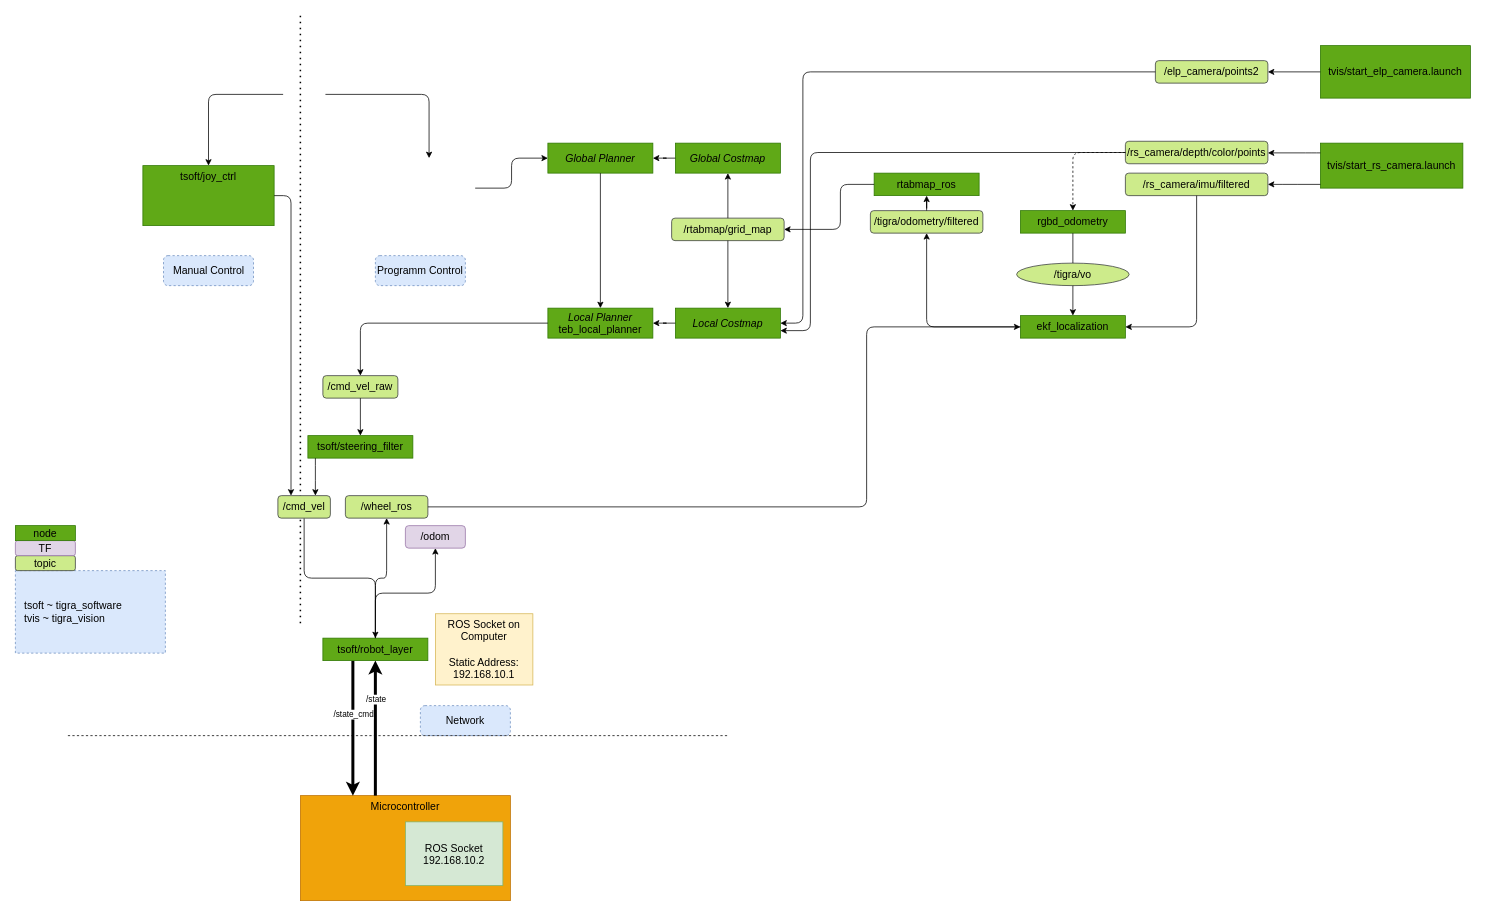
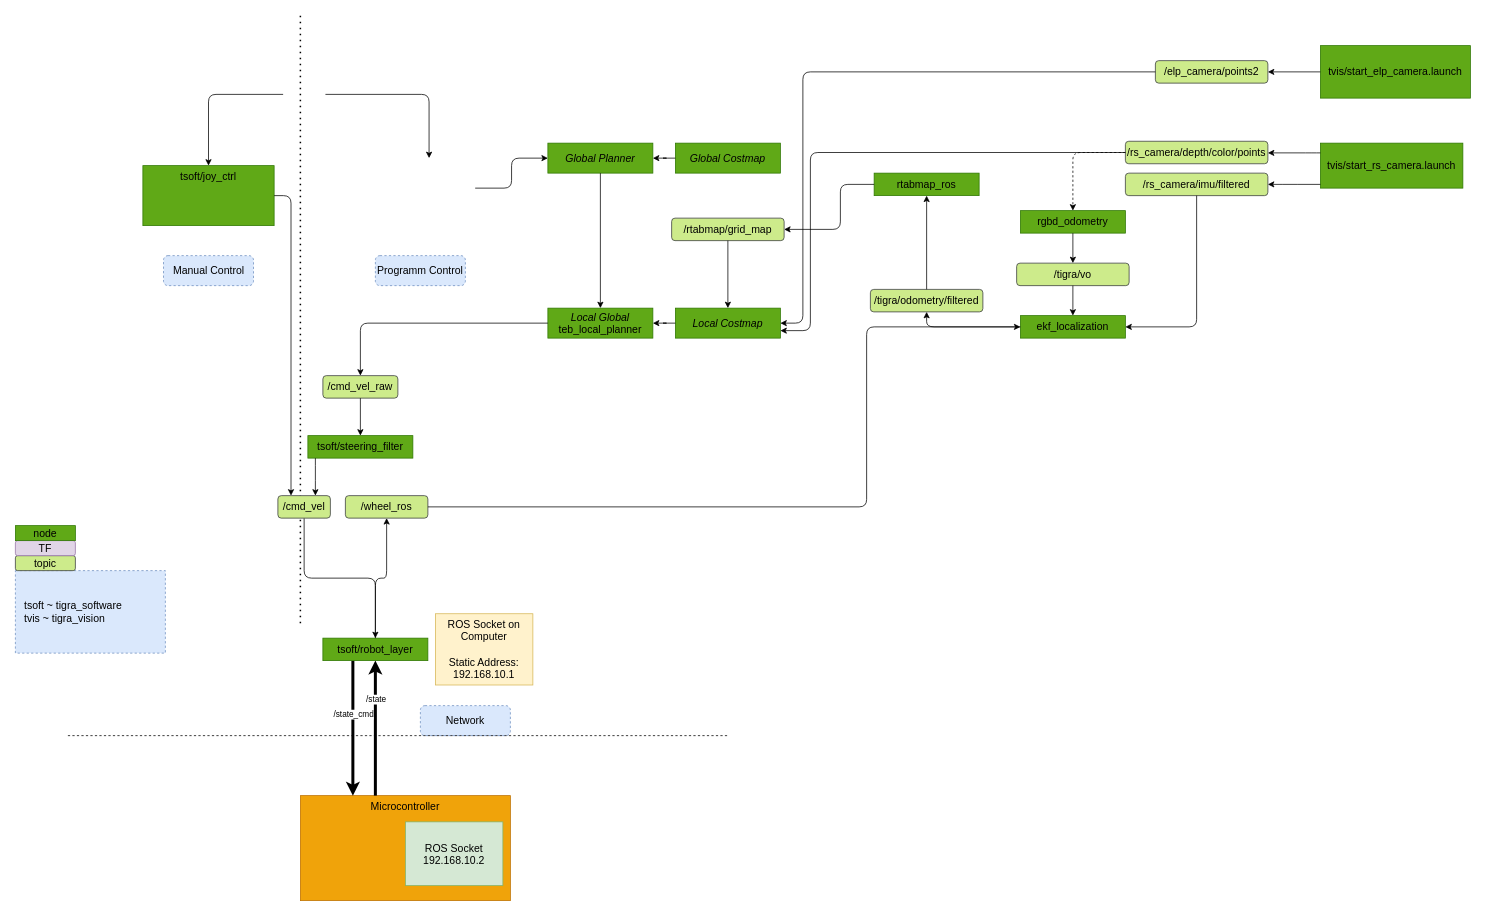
- <mxCell id="71" style="rounded=1;orthogonalLoop=1;jettySize=auto;html=1;fontSize=14;fontColor=#000000;sketch=0;edgeStyle=orthogonalEdgeStyle;" parent="1" source="66" target="60" edge="1"><mxGeometry relative="1" as="geometry"><mxPoint x="1245" y="240" as="sourcePoint" /><mxPoint x="1245" y="170" as="targetPoint" /></mxGeometry></mxCell>
- <mxCell id="67" value="/tigra/odometry/filtered" style="rounded=1;whiteSpace=wrap;html=1;fontSize=14;fillColor=#cdeb8b;strokeColor=#36393d;fontColor=#000000;" parent="1" vertex="1"><mxGeometry x="1160" y="280" width="150" height="30" as="geometry" /></mxCell>
+ <mxCell id="67" value="/tigra/odometry/filtered" style="rounded=1;whiteSpace=wrap;html=1;fontSize=14;fillColor=#cdeb8b;strokeColor=#36393d;fontColor=#000000;" parent="1" vertex="1"><mxGeometry x="1160" y="385" width="150" height="30" as="geometry" /></mxCell>
- <mxCell id="55" style="rounded=1;orthogonalLoop=1;jettySize=auto;html=1;fontSize=14;fontColor=#000000;sketch=0;edgeStyle=orthogonalEdgeStyle;endArrow=none;" parent="1" source="52" target="54" edge="1"><mxGeometry relative="1" as="geometry"><mxPoint x="1235" y="717.5" as="sourcePoint" /><mxPoint x="1240" y="445" as="targetPoint" /></mxGeometry></mxCell>
+ <mxCell id="55" style="rounded=1;orthogonalLoop=1;jettySize=auto;html=1;fontSize=14;fontColor=#000000;sketch=0;edgeStyle=orthogonalEdgeStyle;" parent="1" source="52" target="54" edge="1"><mxGeometry relative="1" as="geometry"><mxPoint x="1235" y="717.5" as="sourcePoint" /><mxPoint x="1240" y="445" as="targetPoint" /></mxGeometry></mxCell>
- <mxCell id="54" value="/tigra/vo" style="ellipse;whiteSpace=wrap;html=1;fontSize=14;fillColor=#cdeb8b;strokeColor=#36393d;fontColor=#000000;" parent="1" vertex="1"><mxGeometry x="1355" y="350" width="150" height="30" as="geometry" /></mxCell>
+ <mxCell id="54" value="/tigra/vo" style="rounded=1;whiteSpace=wrap;html=1;fontSize=14;fillColor=#cdeb8b;strokeColor=#36393d;fontColor=#000000;" parent="1" vertex="1"><mxGeometry x="1355" y="350" width="150" height="30" as="geometry" /></mxCell>
- <mxCell id="25" value="&lt;i&gt;Local Planner&lt;br&gt;&lt;/i&gt;teb_local_planner" style="rounded=0;whiteSpace=wrap;html=1;fillColor=#60a917;strokeColor=#2D7600;fontSize=14;fontColor=#000000;" parent="1" vertex="1"><mxGeometry x="730" y="410" width="140" height="40" as="geometry" /></mxCell>
+ <mxCell id="25" value="&lt;i&gt;Local Global&lt;br&gt;&lt;/i&gt;teb_local_planner" style="rounded=0;whiteSpace=wrap;html=1;fillColor=#60a917;strokeColor=#2D7600;fontSize=14;fontColor=#000000;" parent="1" vertex="1"><mxGeometry x="730" y="410" width="140" height="40" as="geometry" /></mxCell>
- <mxCell id="21" value="/odom" style="rounded=1;whiteSpace=wrap;html=1;fontSize=14;fillColor=#e1d5e7;strokeColor=#9673a6;fontColor=#000000;" parent="1" vertex="1"><mxGeometry x="540" y="700" width="80" height="30" as="geometry" /></mxCell>
- <mxCell id="15" style="rounded=1;orthogonalLoop=1;jettySize=auto;html=1;fontSize=14;fontColor=#000000;sketch=0;edgeStyle=orthogonalEdgeStyle;" parent="1" source="12" target="21" edge="1"><mxGeometry relative="1" as="geometry"><mxPoint x="440" y="630" as="sourcePoint" /><mxPoint x="500" y="680" as="targetPoint" /></mxGeometry></mxCell>
